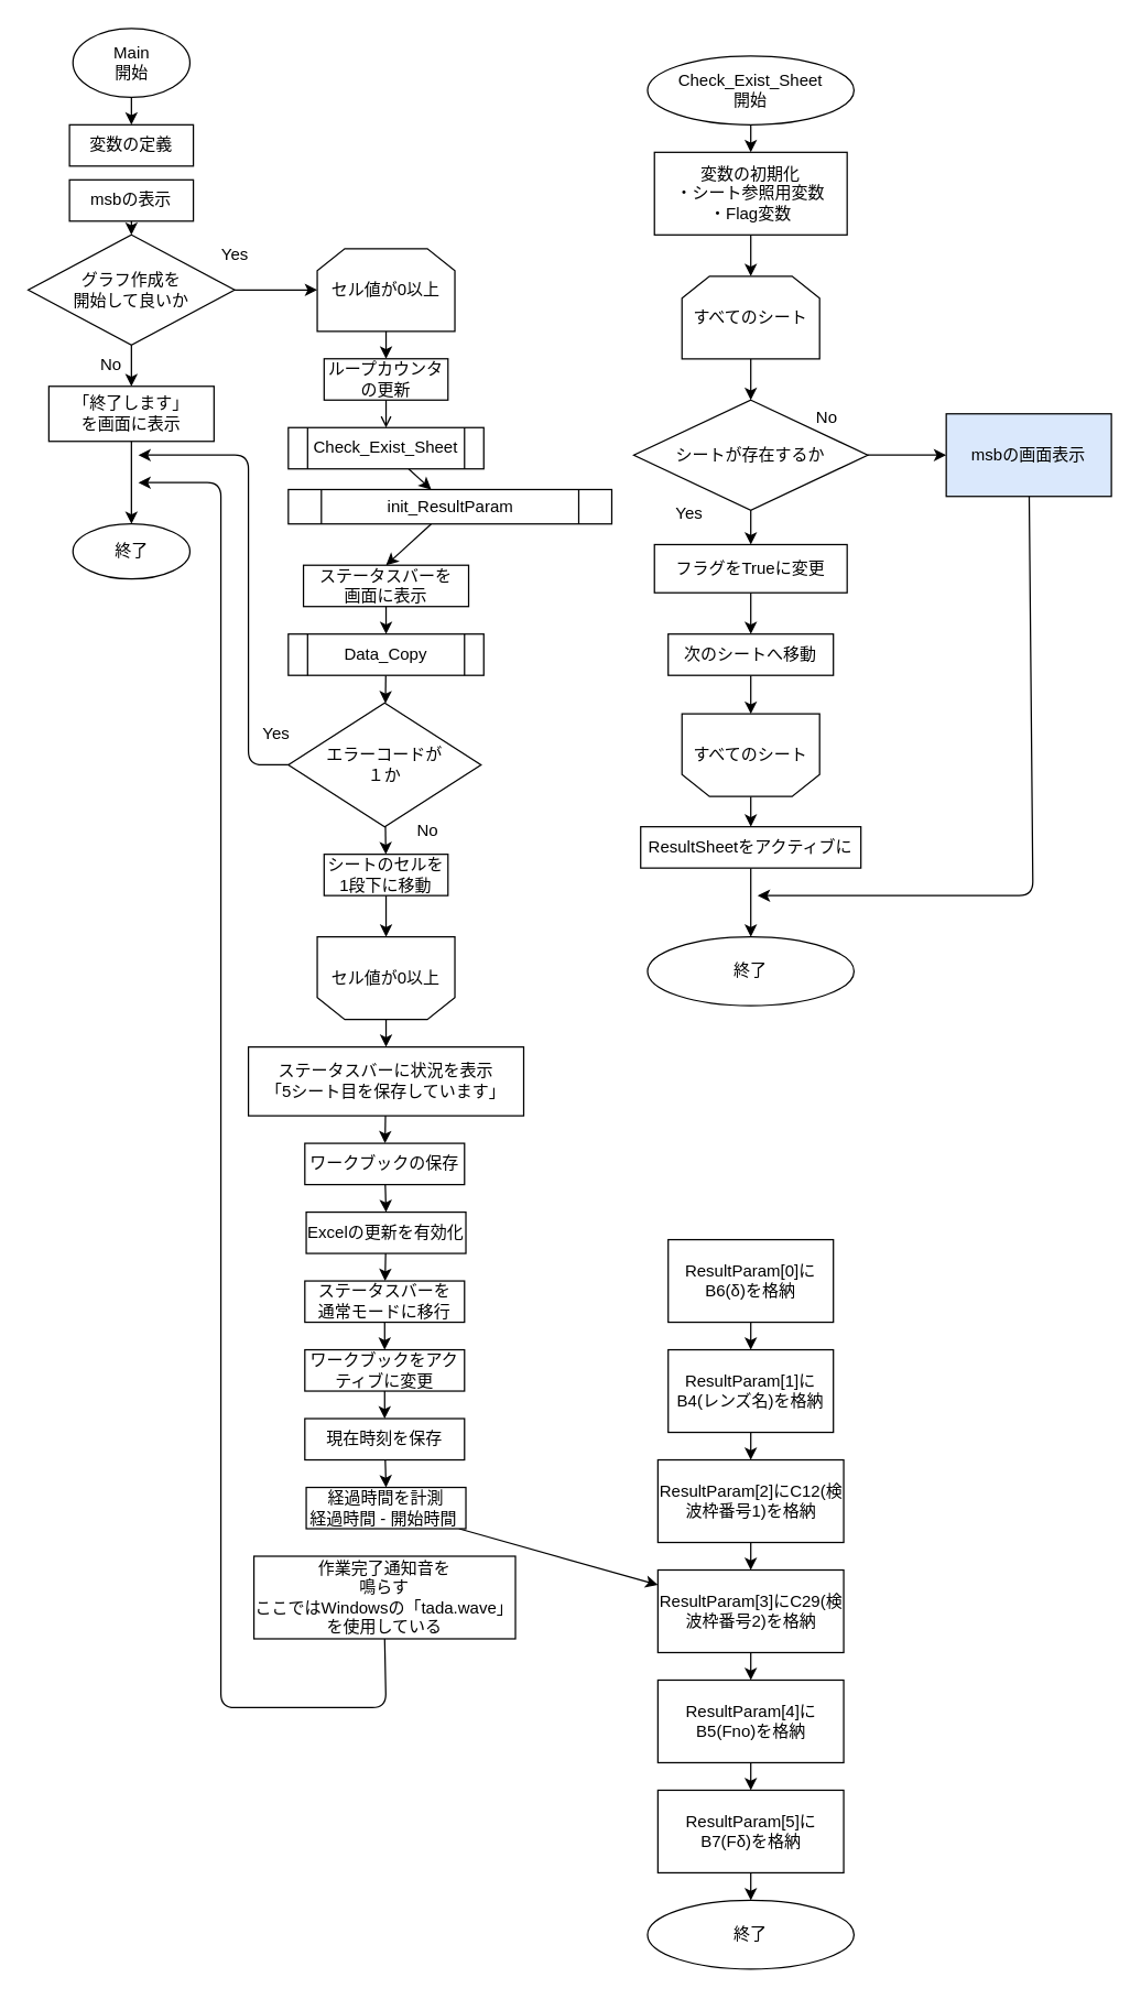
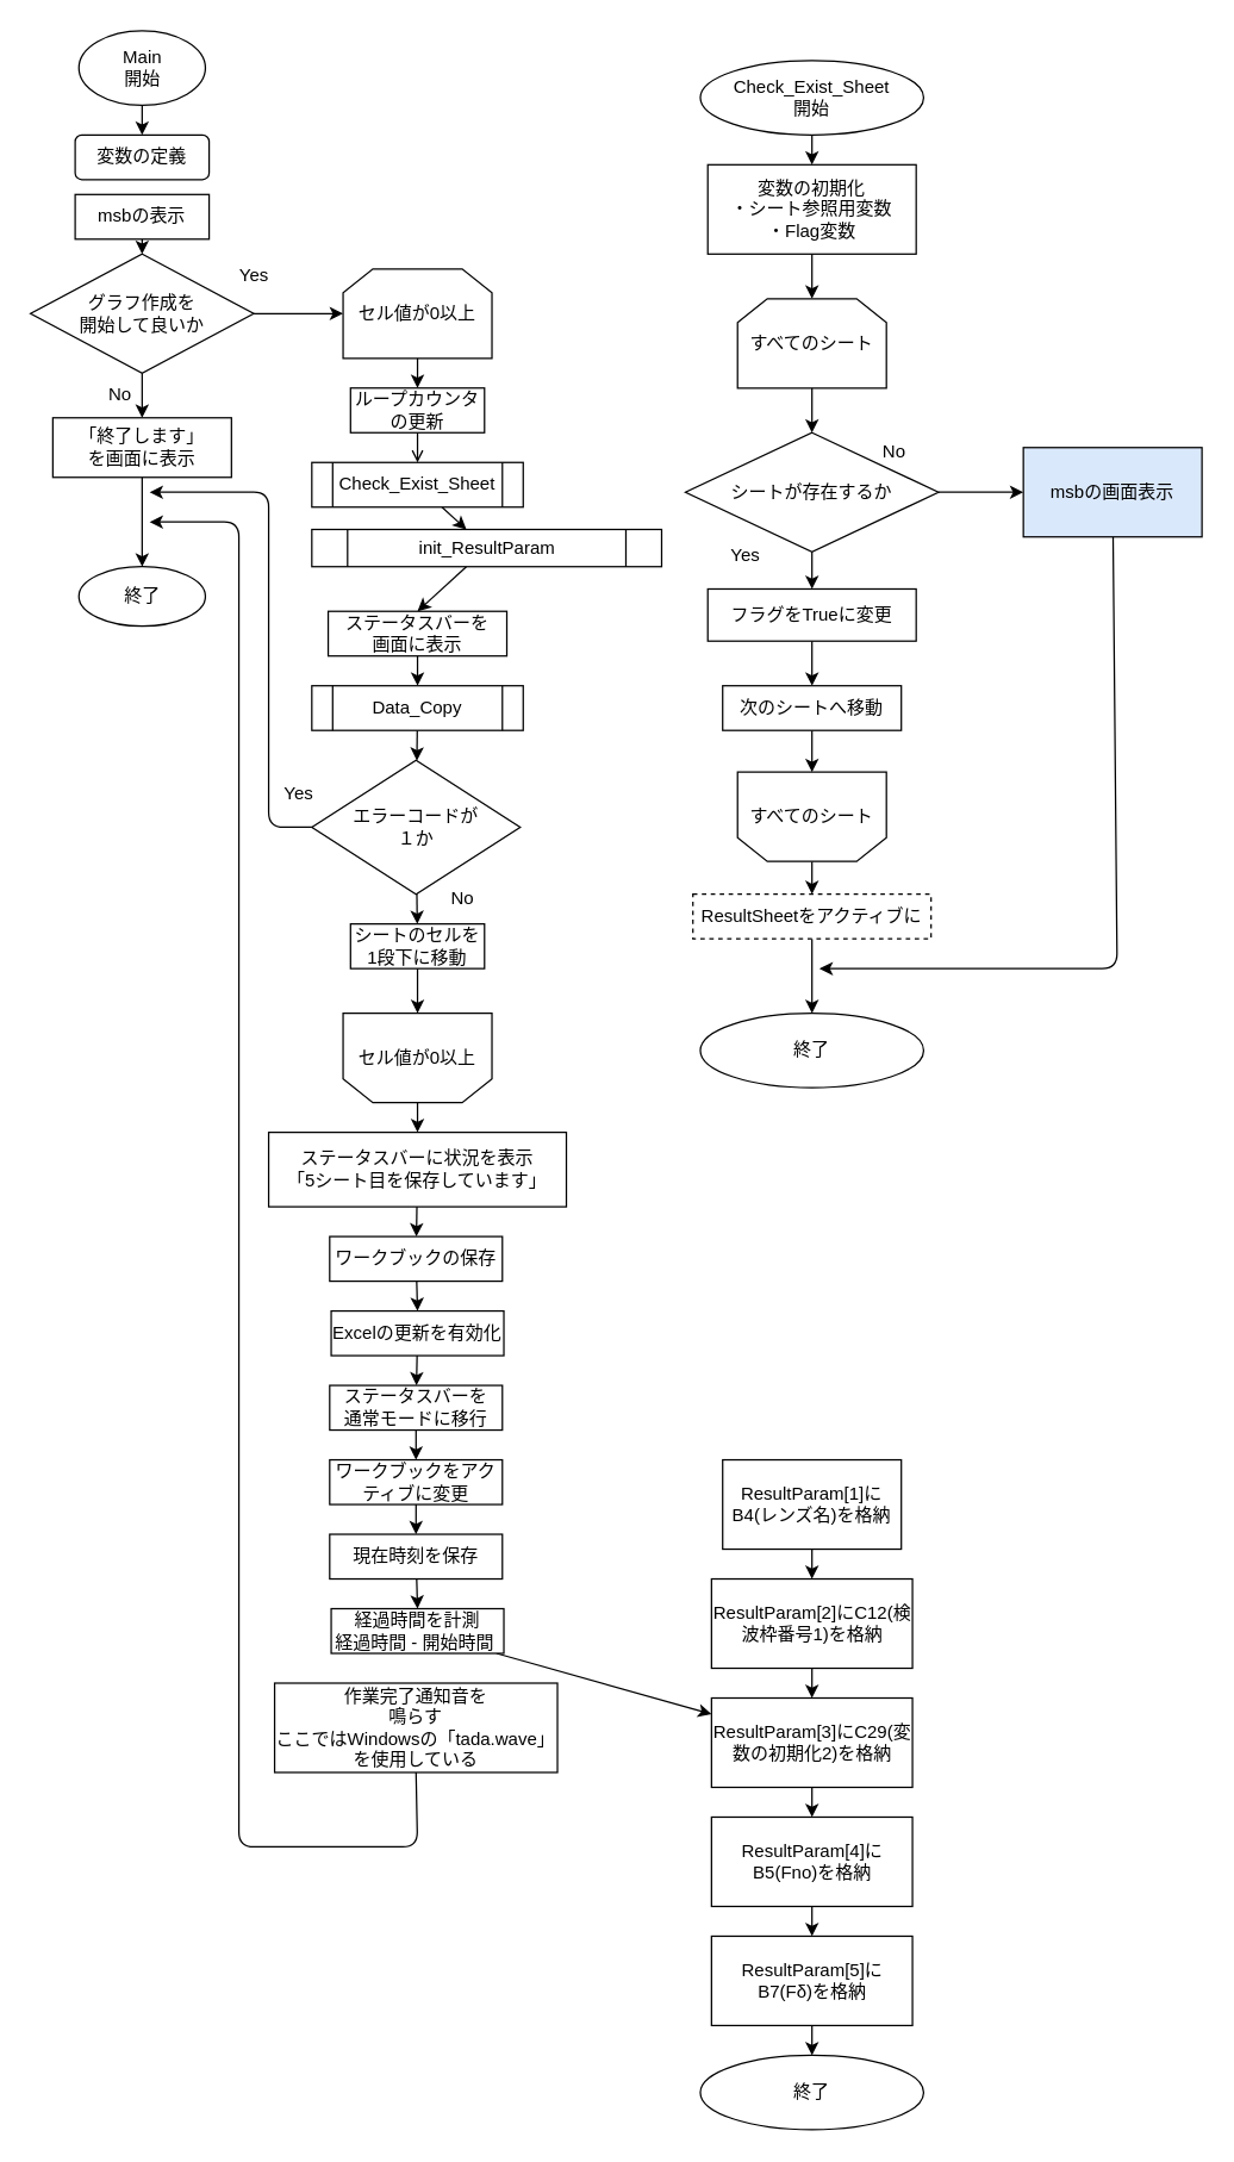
- <mxCell id="2" value="変数の定義" style="rounded=0;whiteSpace=wrap;html=1;" vertex="1" parent="1"><mxGeometry x="50" y="90" width="90" height="30" as="geometry" /></mxCell>
+ <mxCell id="2" value="変数の定義" style="whiteSpace=wrap;html=1;rounded=1;" vertex="1" parent="1"><mxGeometry x="50" y="90" width="90" height="30" as="geometry" /></mxCell>
- <mxCell id="73" value="ResultSheetをアクティブに" style="rounded=0;whiteSpace=wrap;html=1;" vertex="1" parent="1"><mxGeometry x="465" y="600" width="160" height="30" as="geometry" /></mxCell>
+ <mxCell id="73" value="ResultSheetをアクティブに" style="rounded=0;whiteSpace=wrap;html=1;dashed=1;" vertex="1" parent="1"><mxGeometry x="465" y="600" width="160" height="30" as="geometry" /></mxCell>
- <mxCell id="75" value="ResultParam[0]にB6(δ)を格納" style="rounded=0;whiteSpace=wrap;html=1;" vertex="1" parent="1"><mxGeometry x="485" y="900" width="120" height="60" as="geometry" /></mxCell>
- <mxCell id="74" style="edgeStyle=none;html=1;entryX=0.5;entryY=0;entryDx=0;entryDy=0;" edge="1" parent="1" source="75" target="77"><mxGeometry relative="1" as="geometry" /></mxCell>
- <mxCell id="81" value="ResultParam[3]にC29(検波枠番号2)を格納" style="rounded=0;whiteSpace=wrap;html=1;" vertex="1" parent="1"><mxGeometry x="477.5" y="1140" width="135" height="60" as="geometry" /></mxCell>
+ <mxCell id="81" value="ResultParam[3]にC29(変数の初期化2)を格納" style="rounded=0;whiteSpace=wrap;html=1;" vertex="1" parent="1"><mxGeometry x="477.5" y="1140" width="135" height="60" as="geometry" /></mxCell>
